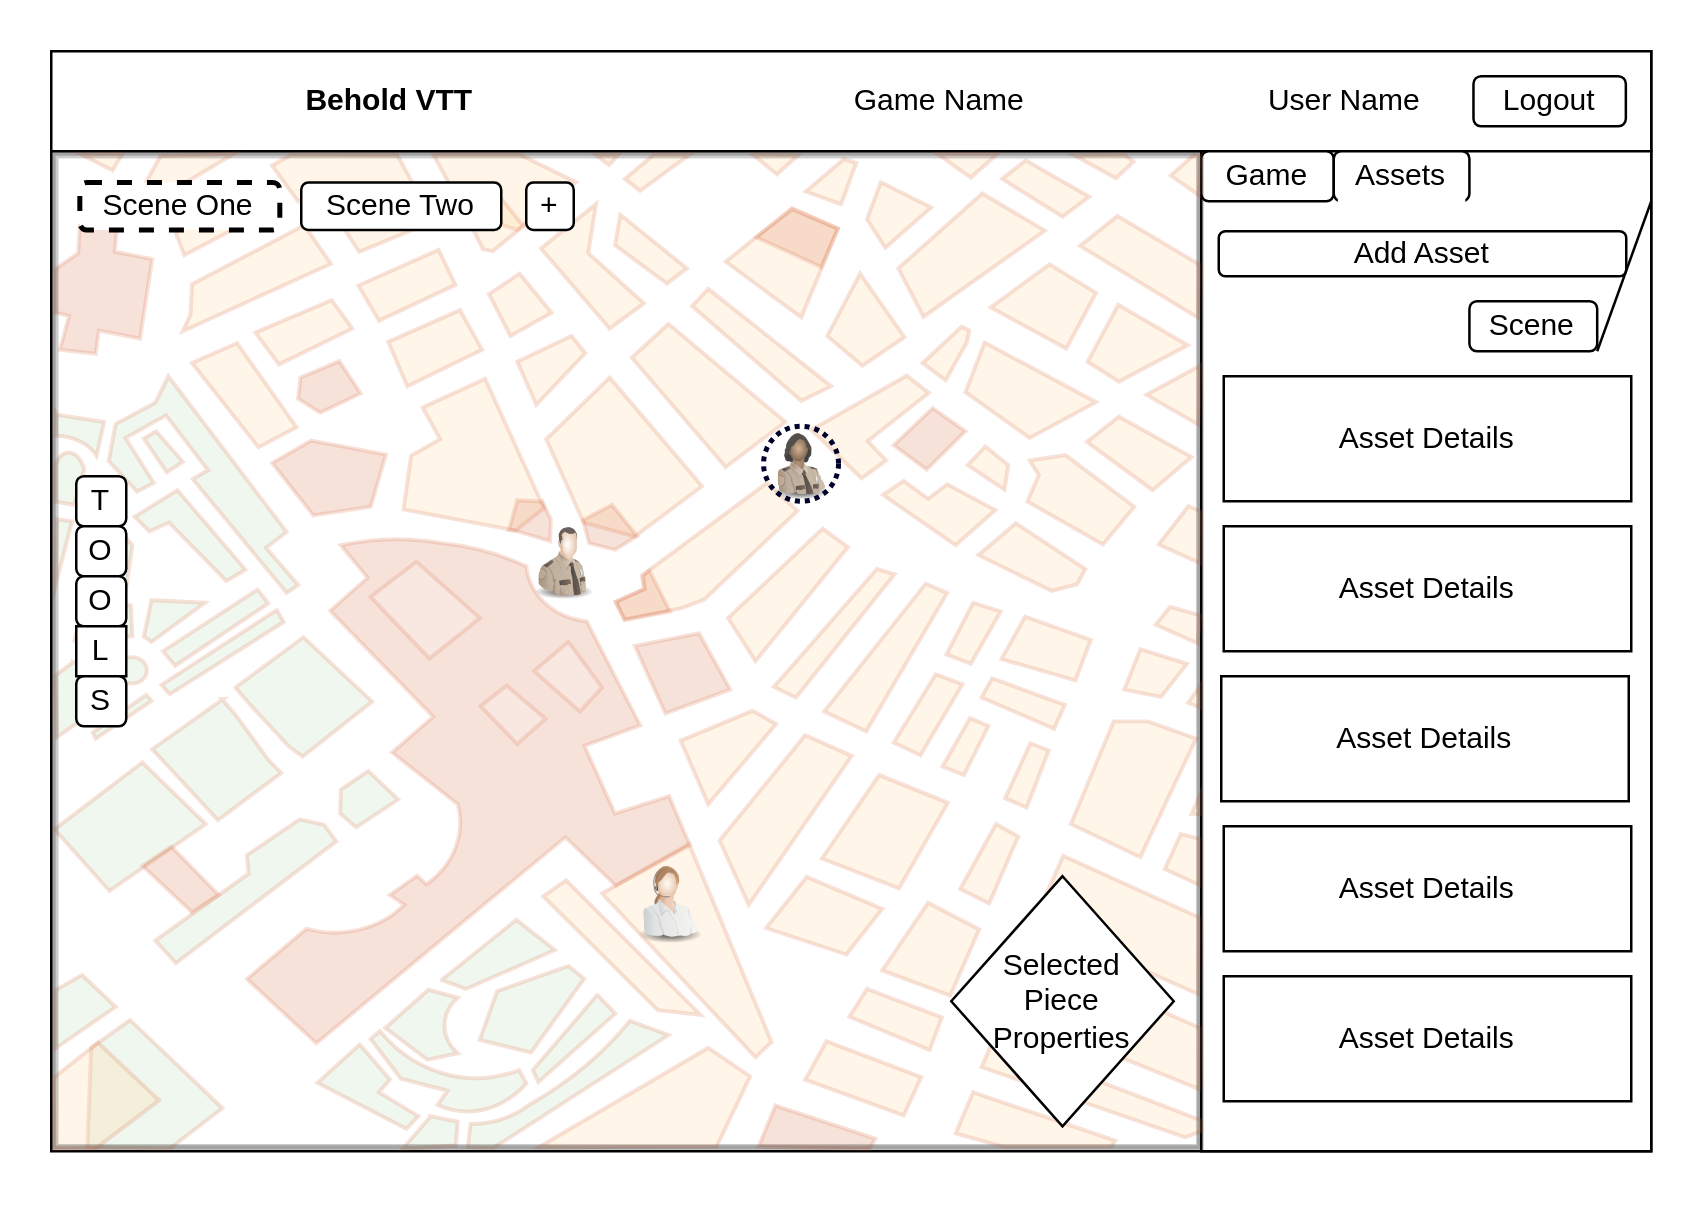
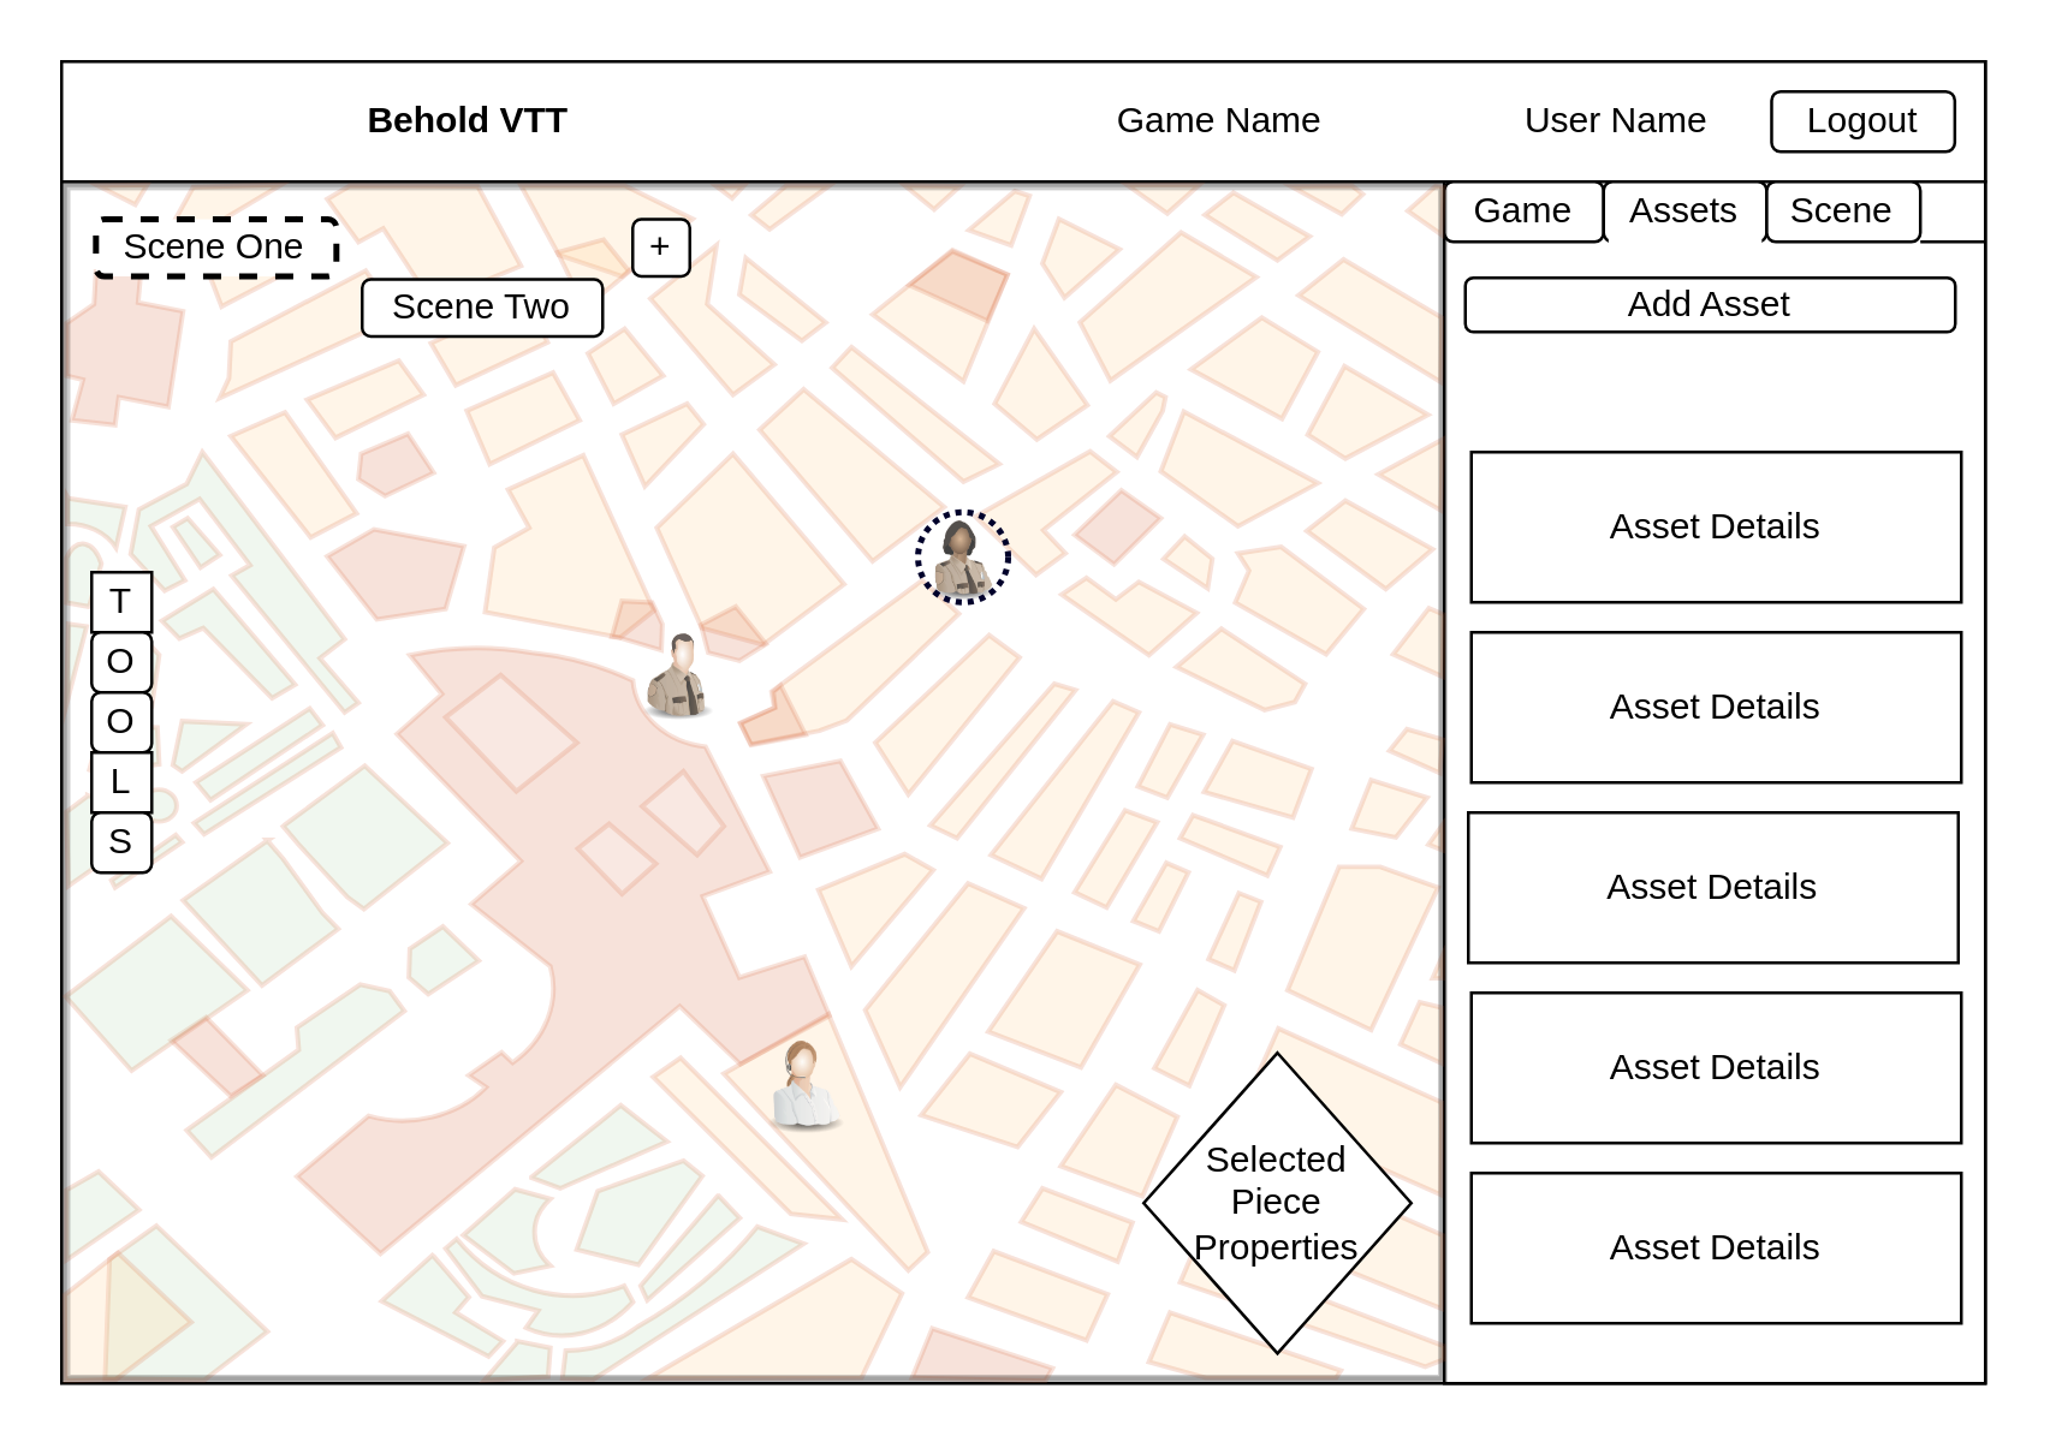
- <mxCell id="8" value="Game Name" style="text;html=1;align=center;verticalAlign=middle;whiteSpace=wrap;rounded=0;" parent="2" vertex="1"><mxGeometry x="314.921" y="5" width="81.27" height="30" as="geometry" /></mxCell>
+ <mxCell id="8" value="Game Name" style="text;html=1;align=center;verticalAlign=middle;whiteSpace=wrap;rounded=0;" parent="2" vertex="1"><mxGeometry x="344.921" y="5" width="81.27" height="30" as="geometry" /></mxCell>
- <mxCell id="22" value="Scene Two" style="rounded=1;whiteSpace=wrap;html=1;" parent="2" vertex="1"><mxGeometry x="100" y="52.5" width="80" height="19" as="geometry" /></mxCell>
+ <mxCell id="22" value="Scene Two" style="rounded=1;whiteSpace=wrap;html=1;" parent="2" vertex="1"><mxGeometry x="100" y="72.5" width="80" height="19" as="geometry" /></mxCell>
- <mxCell id="12" value="Scene" style="rounded=1;whiteSpace=wrap;html=1;" parent="2" vertex="1"><mxGeometry x="567.27" y="100" width="51.11" height="20" as="geometry" /></mxCell>
+ <mxCell id="12" value="Scene" style="rounded=1;whiteSpace=wrap;html=1;" parent="2" vertex="1"><mxGeometry x="567.27" y="40" width="51.11" height="20" as="geometry" /></mxCell>
- <mxCell id="16" value="T" style="rounded=1;whiteSpace=wrap;html=1;" parent="15" vertex="1"><mxGeometry width="20" height="20" as="geometry" /></mxCell>
+ <mxCell id="16" value="T" style="whiteSpace=wrap;html=1;rounded=0;" parent="15" vertex="1"><mxGeometry width="20" height="20" as="geometry" /></mxCell>
